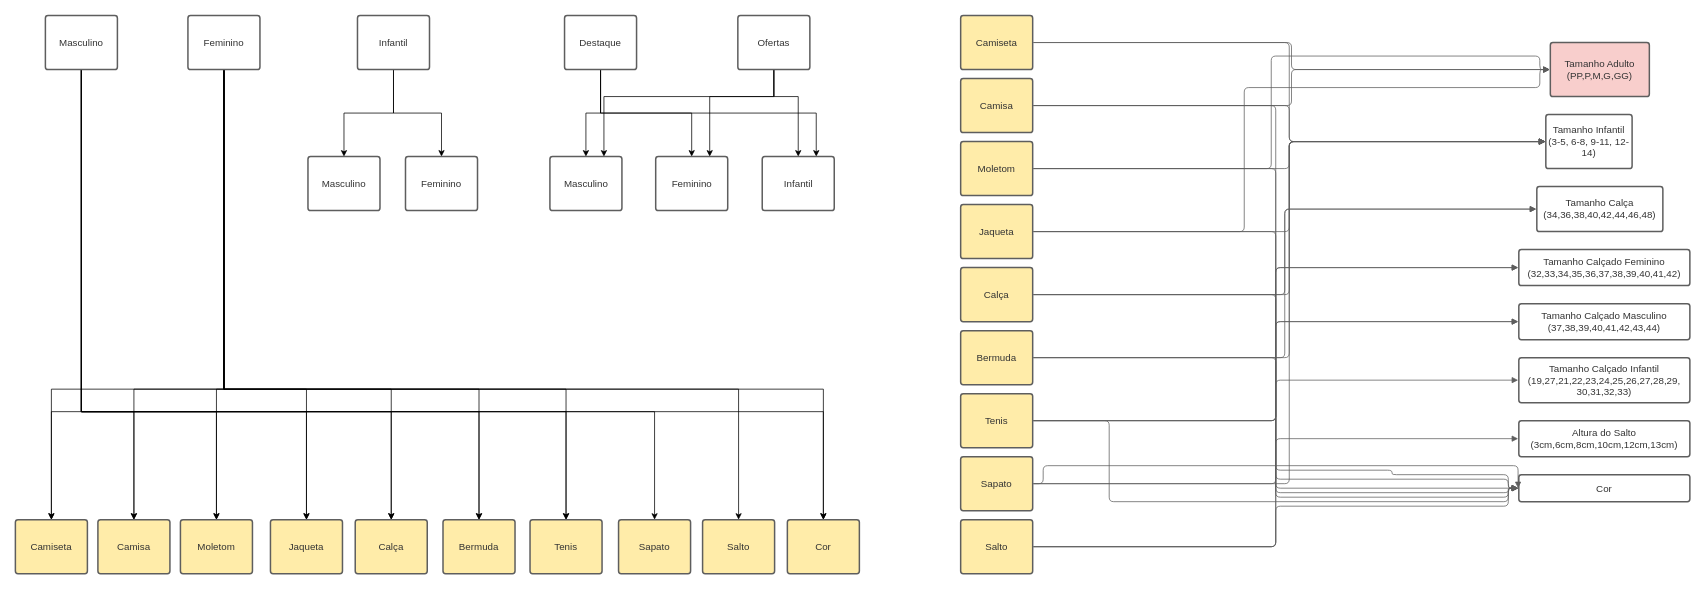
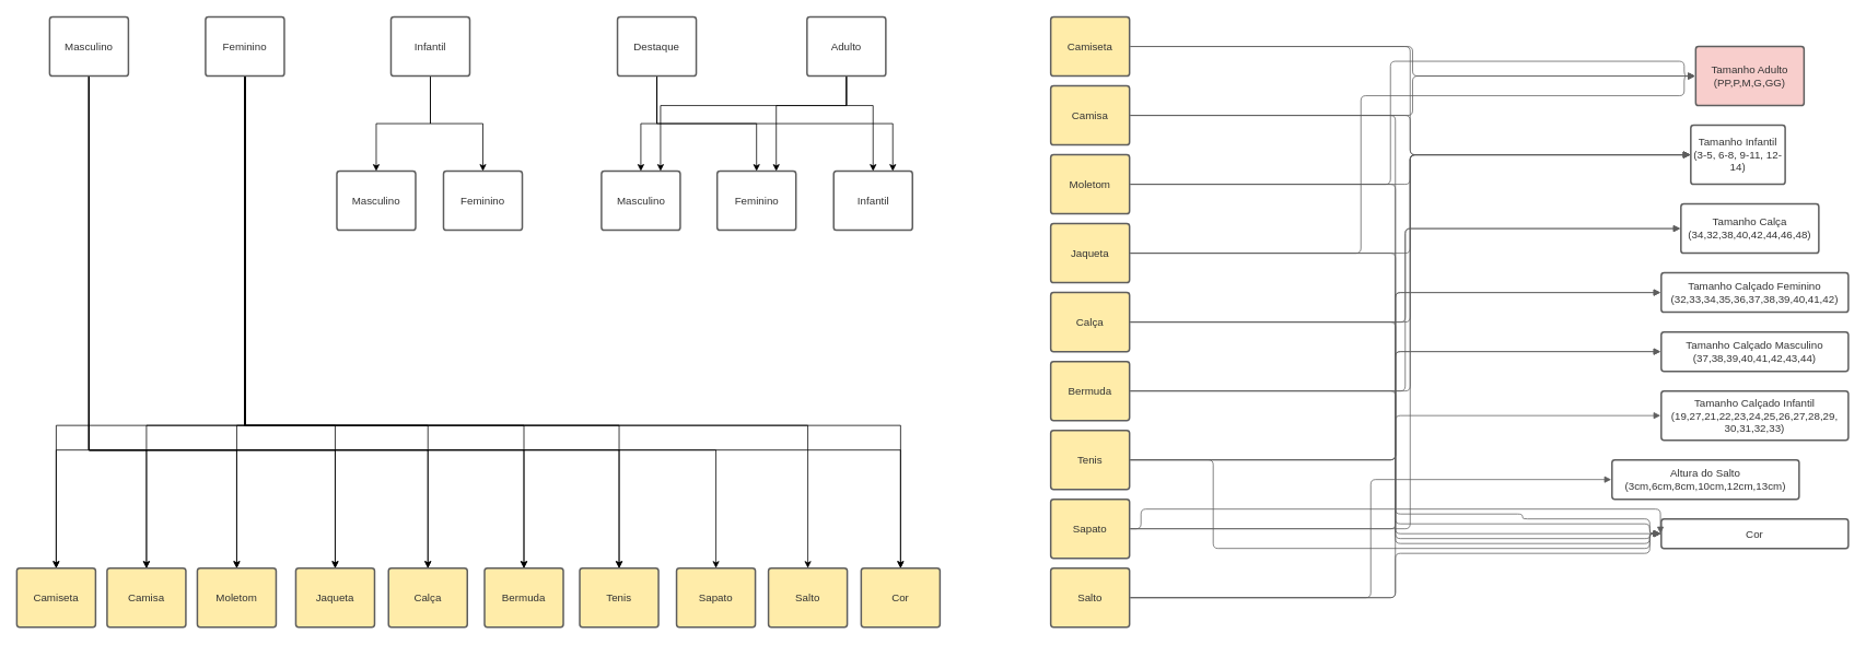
- <mxCell id="76" value="Ofertas" style="html=1;overflow=block;whiteSpace=wrap;;whiteSpace=wrap;fontSize=13;fontColor=#333333;spacing=7;strokeColor=#5e5e5e;strokeOpacity=100;rounded=1;absoluteArcSize=1;arcSize=7;strokeWidth=2;" parent="1" vertex="1" zOrder="5"><mxGeometry x="983" y="20" width="96" height="72" as="geometry" /></mxCell>
+ <mxCell id="76" value="Adulto" style="html=1;overflow=block;whiteSpace=wrap;;whiteSpace=wrap;fontSize=13;fontColor=#333333;spacing=7;strokeColor=#5e5e5e;strokeOpacity=100;rounded=1;absoluteArcSize=1;arcSize=7;strokeWidth=2;" parent="1" vertex="1" zOrder="5"><mxGeometry x="983" y="20" width="96" height="72" as="geometry" /></mxCell>
- <mxCell id="13" value="Tamanho Calça (34,36,38,40,42,44,46,48)" style="html=1;overflow=block;whiteSpace=wrap;;whiteSpace=wrap;fontSize=13;fontColor=#333333;spacing=7;strokeColor=#5e5e5e;strokeOpacity=100;rounded=1;absoluteArcSize=1;arcSize=7;strokeWidth=2;" parent="1" vertex="1" zOrder="18"><mxGeometry x="2048" y="248" width="168" height="60" as="geometry" /></mxCell>
+ <mxCell id="13" value="Tamanho Calça (34,32,38,40,42,44,46,48)" style="html=1;overflow=block;whiteSpace=wrap;;whiteSpace=wrap;fontSize=13;fontColor=#333333;spacing=7;strokeColor=#5e5e5e;strokeOpacity=100;rounded=1;absoluteArcSize=1;arcSize=7;strokeWidth=2;" parent="1" vertex="1" zOrder="18"><mxGeometry x="2048" y="248" width="168" height="60" as="geometry" /></mxCell>
- <mxCell id="17" value="Altura do Salto&#10;(3cm,6cm,8cm,10cm,12cm,13cm)" style="html=1;overflow=block;whiteSpace=wrap;;whiteSpace=wrap;fontSize=13;fontColor=#333333;spacing=7;strokeColor=#5e5e5e;strokeOpacity=100;rounded=1;absoluteArcSize=1;arcSize=7;strokeWidth=2;" parent="1" vertex="1" zOrder="23"><mxGeometry x="2024" y="560" width="228" height="48" as="geometry" /></mxCell>
+ <mxCell id="17" value="Altura do Salto&#10;(3cm,6cm,8cm,10cm,12cm,13cm)" style="html=1;overflow=block;whiteSpace=wrap;;whiteSpace=wrap;fontSize=13;fontColor=#333333;spacing=7;strokeColor=#5e5e5e;strokeOpacity=100;rounded=1;absoluteArcSize=1;arcSize=7;strokeWidth=2;" parent="1" vertex="1" zOrder="23"><mxGeometry x="1964" y="560" width="228" height="48" as="geometry" /></mxCell>
